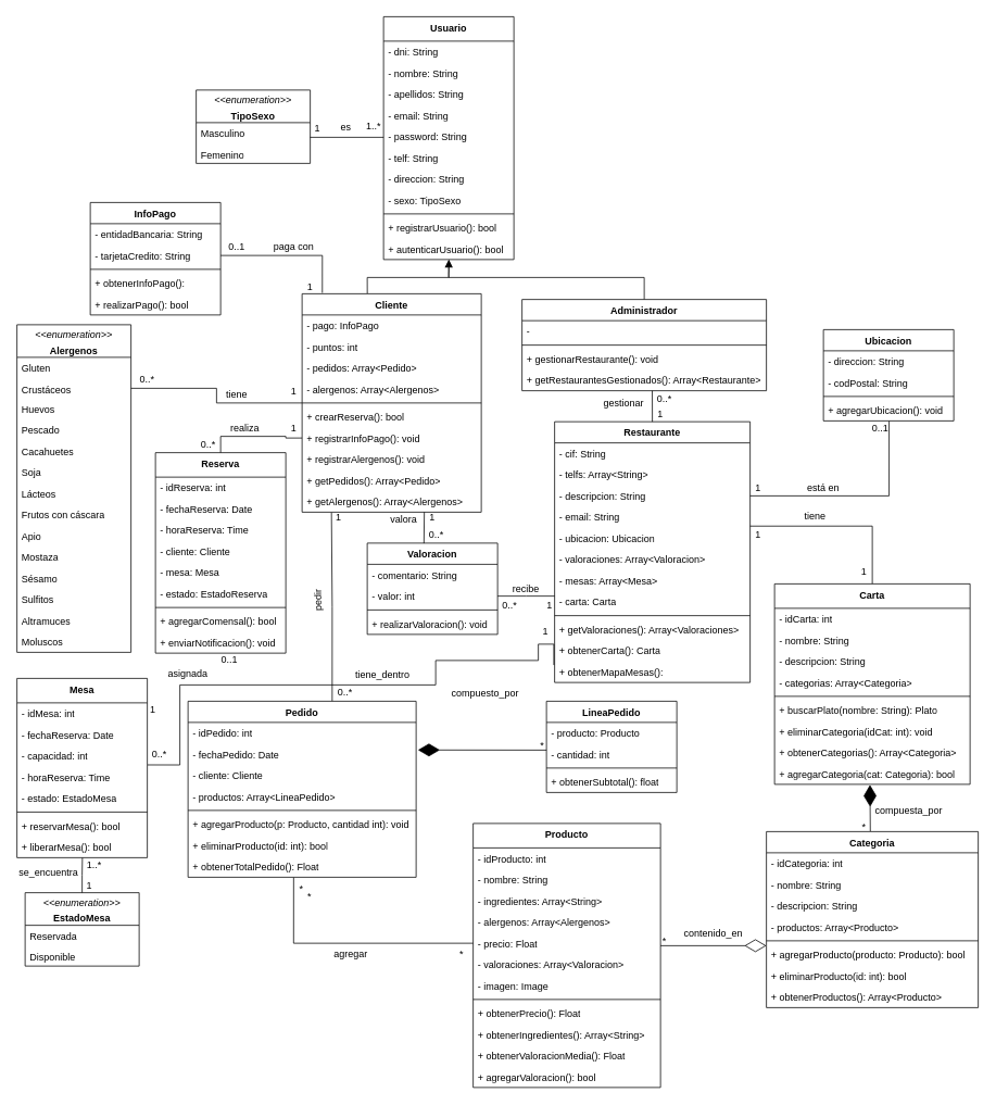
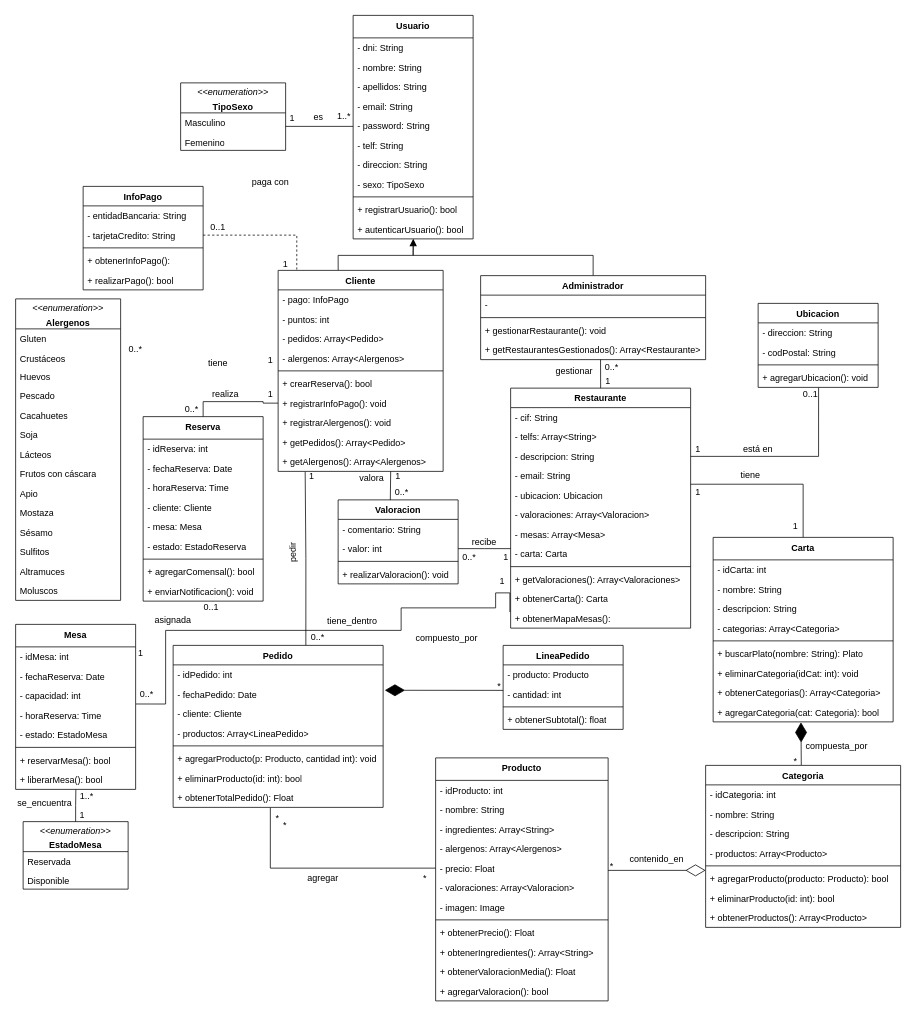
- <mxCell id="80" value="paga con" style="text;html=1;align=center;verticalAlign=middle;whiteSpace=wrap;rounded=0;" parent="1" vertex="1"><mxGeometry x="330" y="288" width="60" height="30" as="geometry" /></mxCell>
+ <mxCell id="80" value="paga con" style="text;html=1;align=center;verticalAlign=middle;whiteSpace=wrap;rounded=0;" parent="1" vertex="1"><mxGeometry x="330" y="228" width="60" height="30" as="geometry" /></mxCell>
- <mxCell id="79" style="edgeStyle=orthogonalEdgeStyle;rounded=0;orthogonalLoop=1;jettySize=auto;html=1;exitX=1;exitY=0.5;exitDx=0;exitDy=0;endArrow=none;startFill=0;entryX=0.113;entryY=-0.004;entryDx=0;entryDy=0;entryPerimeter=0;" parent="1" source="75" target="57" edge="1"><mxGeometry relative="1" as="geometry"><mxPoint x="391" y="360" as="targetPoint" /></mxGeometry></mxCell>
+ <mxCell id="79" style="edgeStyle=orthogonalEdgeStyle;rounded=0;orthogonalLoop=1;jettySize=auto;html=1;exitX=1;exitY=0.5;exitDx=0;exitDy=0;endArrow=none;startFill=0;entryX=0.113;entryY=-0.004;entryDx=0;entryDy=0;entryPerimeter=0;dashed=1;" parent="1" source="75" target="57" edge="1"><mxGeometry relative="1" as="geometry"><mxPoint x="391" y="360" as="targetPoint" /></mxGeometry></mxCell>
- <mxCell id="56" style="edgeStyle=orthogonalEdgeStyle;rounded=0;orthogonalLoop=1;jettySize=auto;html=1;entryX=1;entryY=0.5;entryDx=0;entryDy=0;endArrow=none;startFill=0;" parent="1" source="57" target="89" edge="1"><mxGeometry relative="1" as="geometry" /></mxCell>
